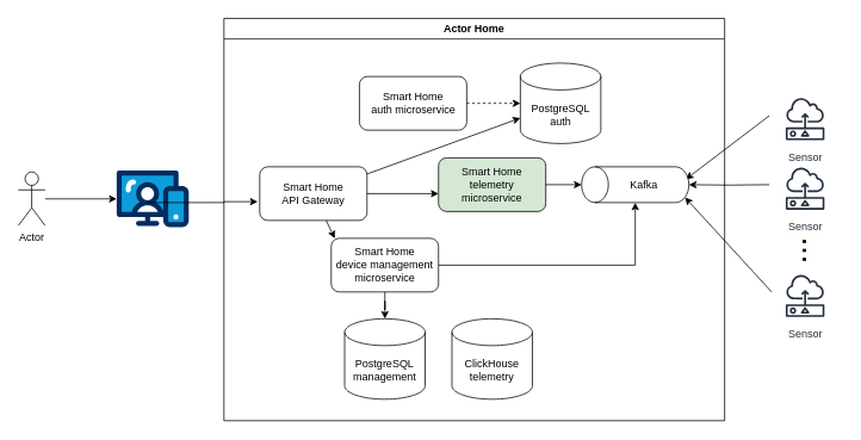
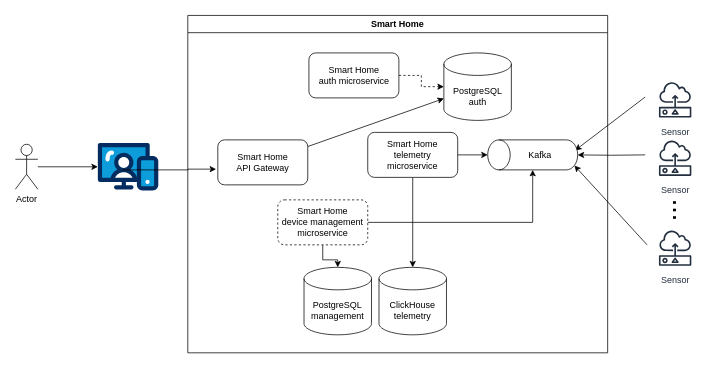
- <mxCell id="5" value="Actor Home" style="swimlane;" parent="1" vertex="1"><mxGeometry x="250" y="20" width="560" height="450" as="geometry" /></mxCell>
+ <mxCell id="5" value="Smart Home" style="swimlane;" parent="1" vertex="1"><mxGeometry x="250" y="20" width="560" height="450" as="geometry" /></mxCell>
- <mxCell id="25" value="Smart Home&lt;br&gt;auth microservice" style="rounded=1;whiteSpace=wrap;html=1;" vertex="1" parent="5"><mxGeometry x="151.53" y="65" width="120" height="60" as="geometry" /></mxCell>
+ <mxCell id="25" value="Smart Home&lt;br&gt;auth microservice" style="rounded=1;whiteSpace=wrap;html=1;" vertex="1" parent="5"><mxGeometry x="161.53" y="50" width="120" height="60" as="geometry" /></mxCell>
- <mxCell id="26" value="PostgreSQL&lt;br&gt;auth" style="shape=cylinder3;whiteSpace=wrap;html=1;boundedLbl=1;backgroundOutline=1;size=15;strokeColor=default;align=center;verticalAlign=middle;fontFamily=Helvetica;fontSize=12;fontColor=default;fillColor=default;" vertex="1" parent="5"><mxGeometry x="331.53" y="50" width="90" height="90" as="geometry" /></mxCell>
+ <mxCell id="26" value="PostgreSQL&lt;br&gt;auth" style="shape=cylinder3;whiteSpace=wrap;html=1;boundedLbl=1;backgroundOutline=1;size=15;strokeColor=default;align=center;verticalAlign=middle;fontFamily=Helvetica;fontSize=12;fontColor=default;fillColor=default;" vertex="1" parent="5"><mxGeometry x="341.53" y="50" width="90" height="90" as="geometry" /></mxCell>
- <mxCell id="14" value="Smart Home&lt;br&gt;telemetry microservice" style="rounded=1;whiteSpace=wrap;html=1;fillColor=#d5e8d4;" parent="5" vertex="1"><mxGeometry x="240" y="156.0" width="120" height="60" as="geometry" /></mxCell>
+ <mxCell id="14" value="Smart Home&lt;br&gt;telemetry microservice" style="rounded=1;whiteSpace=wrap;html=1;" parent="5" vertex="1"><mxGeometry x="240" y="156.0" width="120" height="60" as="geometry" /></mxCell>
- <mxCell id="22" style="edgeStyle=orthogonalEdgeStyle;rounded=0;orthogonalLoop=1;jettySize=auto;html=1;entryX=0;entryY=0.667;entryDx=0;entryDy=0;entryPerimeter=0;" parent="5" source="21" target="14" edge="1"><mxGeometry relative="1" as="geometry" /></mxCell>
- <mxCell id="19" style="rounded=0;orthogonalLoop=1;jettySize=auto;html=1;entryX=0.033;entryY=0.002;entryDx=0;entryDy=0;entryPerimeter=0;" parent="5" source="21" target="9" edge="1"><mxGeometry relative="1" as="geometry" /></mxCell>
+ <mxCell id="13" style="edgeStyle=orthogonalEdgeStyle;rounded=0;orthogonalLoop=1;jettySize=auto;html=1;" parent="5" source="14" target="6" edge="1"><mxGeometry relative="1" as="geometry"><mxPoint x="300" y="306" as="targetPoint" /></mxGeometry></mxCell>
- <mxCell id="9" value="Smart Home&lt;br&gt;device management microservice" style="rounded=1;whiteSpace=wrap;html=1;" parent="5" vertex="1"><mxGeometry x="120" y="246" width="120" height="60" as="geometry" /></mxCell>
+ <mxCell id="9" value="Smart Home&lt;br&gt;device management microservice" style="rounded=1;whiteSpace=wrap;html=1;dashed=1;" parent="5" vertex="1"><mxGeometry x="120" y="246" width="120" height="60" as="geometry" /></mxCell>
- <mxCell id="7" value="PostgreSQL&lt;br&gt;management" style="shape=cylinder3;whiteSpace=wrap;html=1;boundedLbl=1;backgroundOutline=1;size=15;strokeColor=default;align=center;verticalAlign=middle;fontFamily=Helvetica;fontSize=12;fontColor=default;fillColor=default;" parent="5" vertex="1"><mxGeometry x="135" y="336" width="90" height="90" as="geometry" /></mxCell>
+ <mxCell id="7" value="PostgreSQL&lt;br&gt;management" style="shape=cylinder3;whiteSpace=wrap;html=1;boundedLbl=1;backgroundOutline=1;size=15;strokeColor=default;align=center;verticalAlign=middle;fontFamily=Helvetica;fontSize=12;fontColor=default;fillColor=default;" parent="5" vertex="1"><mxGeometry x="155" y="336" width="90" height="90" as="geometry" /></mxCell>
